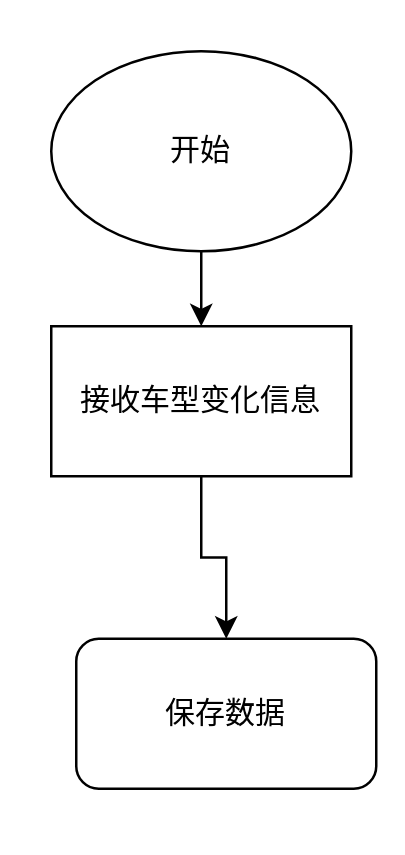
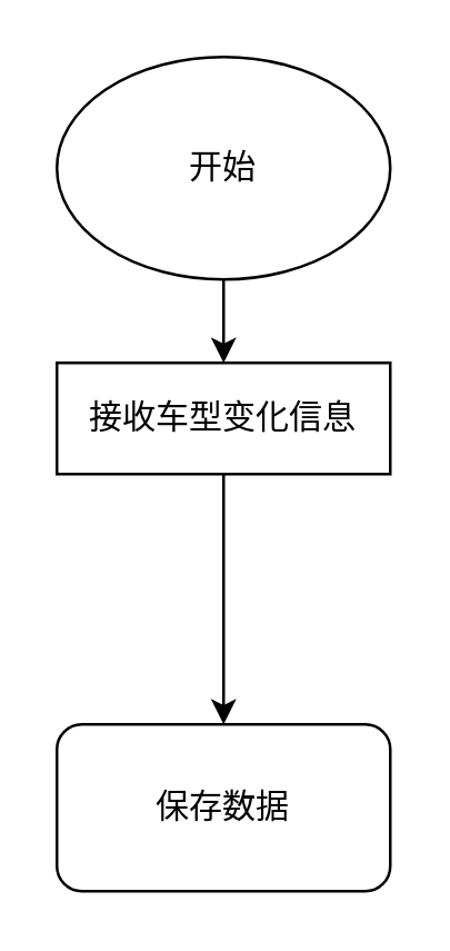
- <mxCell id="5" value="接收车型变化信息" style="rounded=0;whiteSpace=wrap;html=1;" vertex="1" parent="1"><mxGeometry x="20" y="130" width="120" height="60" as="geometry" /></mxCell>
+ <mxCell id="5" value="接收车型变化信息" style="rounded=0;whiteSpace=wrap;html=1;" vertex="1" parent="1"><mxGeometry x="20" y="130" width="120" height="40" as="geometry" /></mxCell>
- <mxCell id="6" value="保存数据" style="rounded=1;whiteSpace=wrap;html=1;" vertex="1" parent="1"><mxGeometry x="30" y="255" width="120" height="60" as="geometry" /></mxCell>
+ <mxCell id="6" value="保存数据" style="rounded=1;whiteSpace=wrap;html=1;" vertex="1" parent="1"><mxGeometry x="20" y="260" width="120" height="60" as="geometry" /></mxCell>
